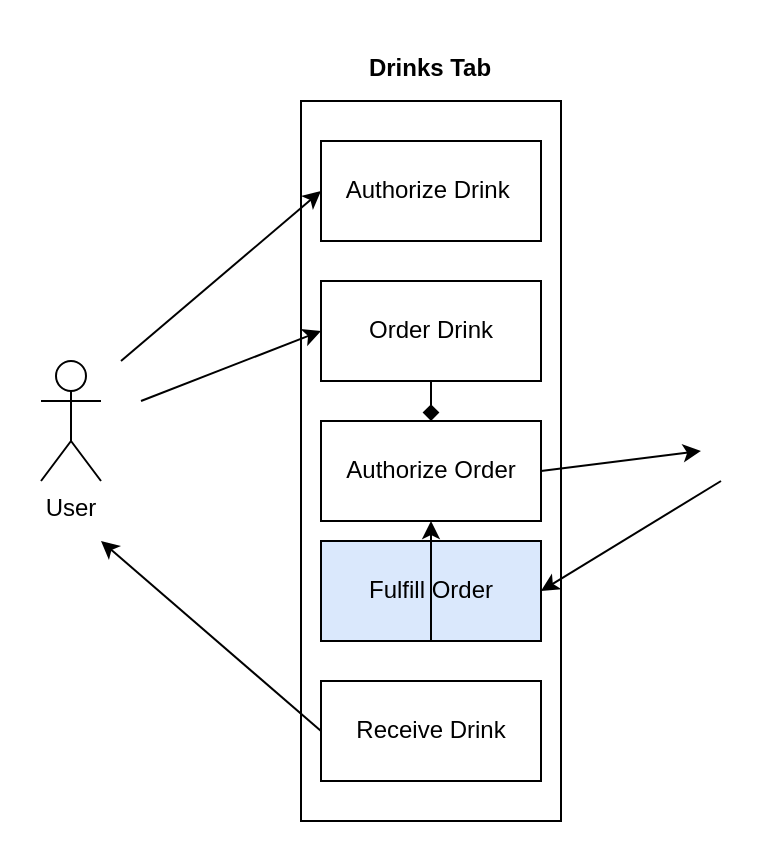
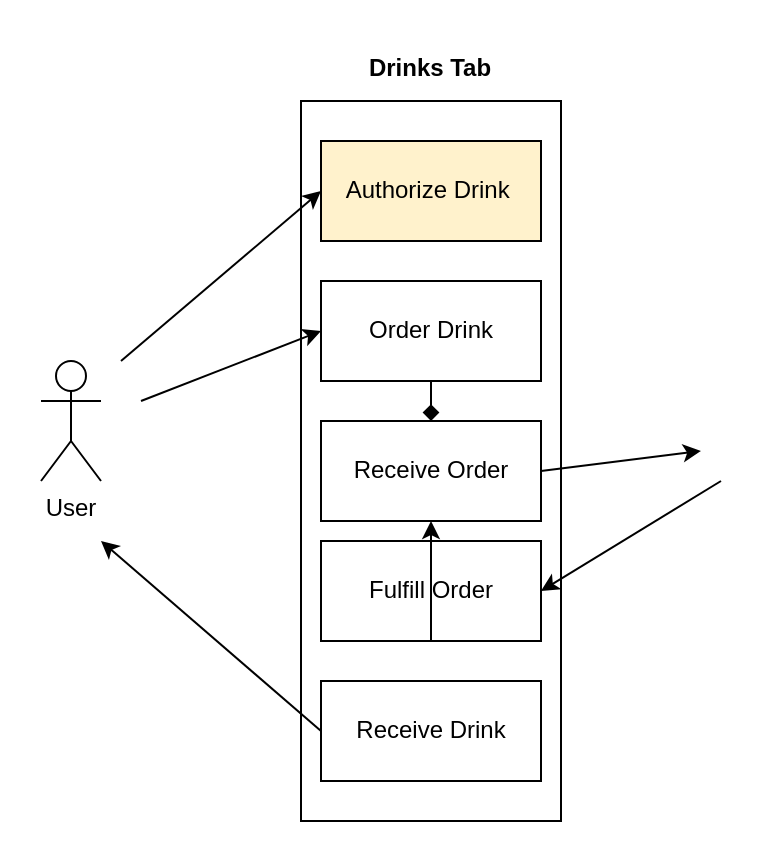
- <mxCell id="6" value="Authorize Drink&amp;nbsp;" style="html=1;" parent="1" vertex="1"><mxGeometry x="160" y="70" width="110" height="50" as="geometry" /></mxCell>
+ <mxCell id="6" value="Authorize Drink&amp;nbsp;" style="html=1;fillColor=#fff2cc;" parent="1" vertex="1"><mxGeometry x="160" y="70" width="110" height="50" as="geometry" /></mxCell>
- <mxCell id="8" value="Authorize Order" style="html=1;" parent="1" vertex="1"><mxGeometry x="160" y="210" width="110" height="50" as="geometry" /></mxCell>
+ <mxCell id="8" value="Receive Order" style="html=1;" parent="1" vertex="1"><mxGeometry x="160" y="210" width="110" height="50" as="geometry" /></mxCell>
- <mxCell id="11" value="Fulfill Order" style="html=1;fillColor=#dae8fc;" parent="1" vertex="1"><mxGeometry x="160" y="270" width="110" height="50" as="geometry" /></mxCell>
+ <mxCell id="11" value="Fulfill Order" style="html=1;" parent="1" vertex="1"><mxGeometry x="160" y="270" width="110" height="50" as="geometry" /></mxCell>
